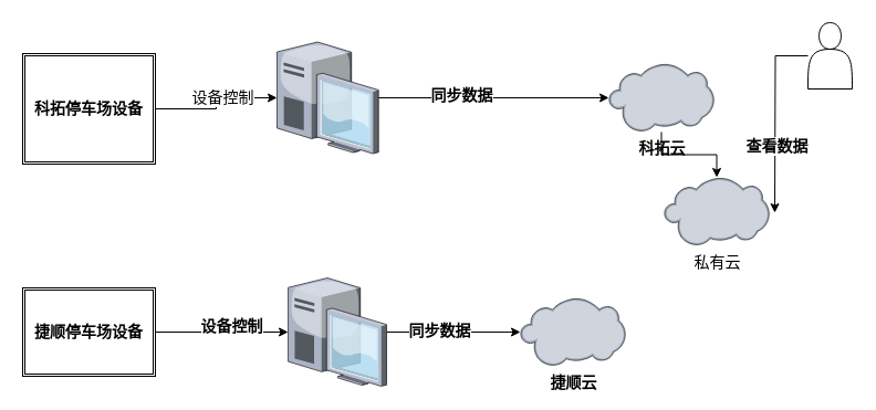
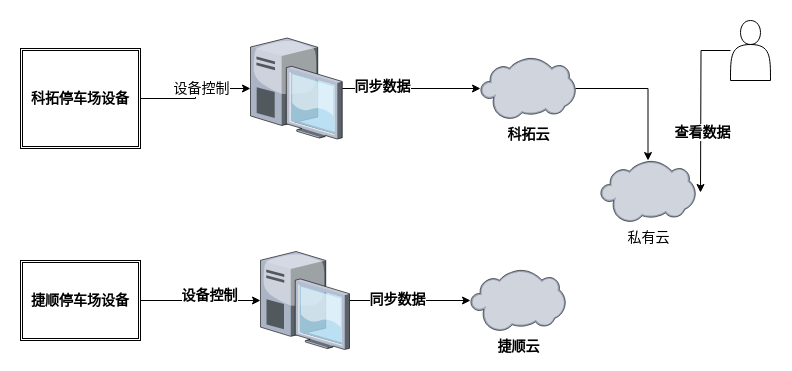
- <mxCell id="15" value="&lt;b&gt;&lt;font style=&quot;font-size: 14px&quot;&gt;科拓云&lt;/font&gt;&lt;/b&gt;" style="verticalLabelPosition=bottom;aspect=fixed;html=1;verticalAlign=top;strokeColor=none;align=center;outlineConnect=0;shape=mxgraph.citrix.cloud;" vertex="1" parent="1"><mxGeometry x="550" y="57" width="95" height="62" as="geometry" /></mxCell>
+ <mxCell id="15" value="&lt;b&gt;&lt;font style=&quot;font-size: 14px&quot;&gt;科拓云&lt;/font&gt;&lt;/b&gt;" style="verticalLabelPosition=bottom;aspect=fixed;html=1;verticalAlign=top;strokeColor=none;align=center;outlineConnect=0;shape=mxgraph.citrix.cloud;" vertex="1" parent="1"><mxGeometry x="480" y="57" width="95" height="62" as="geometry" /></mxCell>
